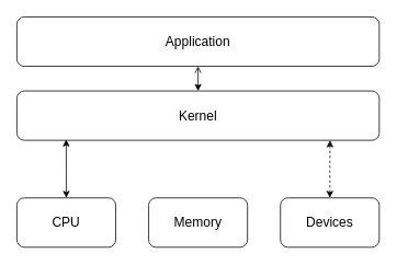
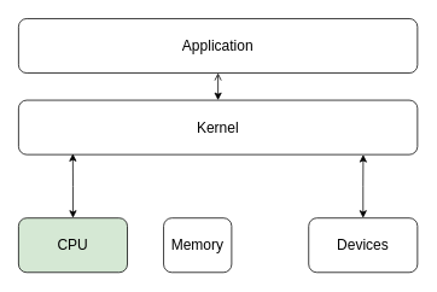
- <mxCell id="8" style="edgeStyle=orthogonalEdgeStyle;rounded=0;orthogonalLoop=1;jettySize=auto;html=1;exitX=0.5;exitY=0;exitDx=0;exitDy=0;entryX=0.864;entryY=1;entryDx=0;entryDy=0;entryPerimeter=0;startArrow=classic;startFill=1;dashed=1;" edge="1" parent="1" source="9" target="4"><mxGeometry relative="1" as="geometry" /></mxCell>
+ <mxCell id="8" style="edgeStyle=orthogonalEdgeStyle;rounded=0;orthogonalLoop=1;jettySize=auto;html=1;exitX=0.5;exitY=0;exitDx=0;exitDy=0;entryX=0.864;entryY=1;entryDx=0;entryDy=0;entryPerimeter=0;startArrow=classic;startFill=1;" edge="1" parent="1" source="9" target="4"><mxGeometry relative="1" as="geometry" /></mxCell>
- <mxCell id="6" value="&lt;span style=&quot;font-size: 16px&quot;&gt;CPU&lt;/span&gt;" style="rounded=1;whiteSpace=wrap;html=1;" vertex="1" parent="1"><mxGeometry x="20" y="240" width="120" height="60" as="geometry" /></mxCell>
+ <mxCell id="6" value="&lt;span style=&quot;font-size: 16px&quot;&gt;CPU&lt;/span&gt;" style="rounded=1;whiteSpace=wrap;html=1;fillColor=#d5e8d4;" vertex="1" parent="1"><mxGeometry x="20" y="240" width="120" height="60" as="geometry" /></mxCell>
- <mxCell id="7" value="&lt;font style=&quot;font-size: 16px&quot;&gt;Memory&lt;/font&gt;" style="rounded=1;whiteSpace=wrap;html=1;" vertex="1" parent="1"><mxGeometry x="180" y="240" width="120" height="60" as="geometry" /></mxCell>
+ <mxCell id="7" value="&lt;font style=&quot;font-size: 16px&quot;&gt;Memory&lt;/font&gt;" style="rounded=1;whiteSpace=wrap;html=1;" vertex="1" parent="1"><mxGeometry x="180" y="240" width="75" height="60" as="geometry" /></mxCell>
